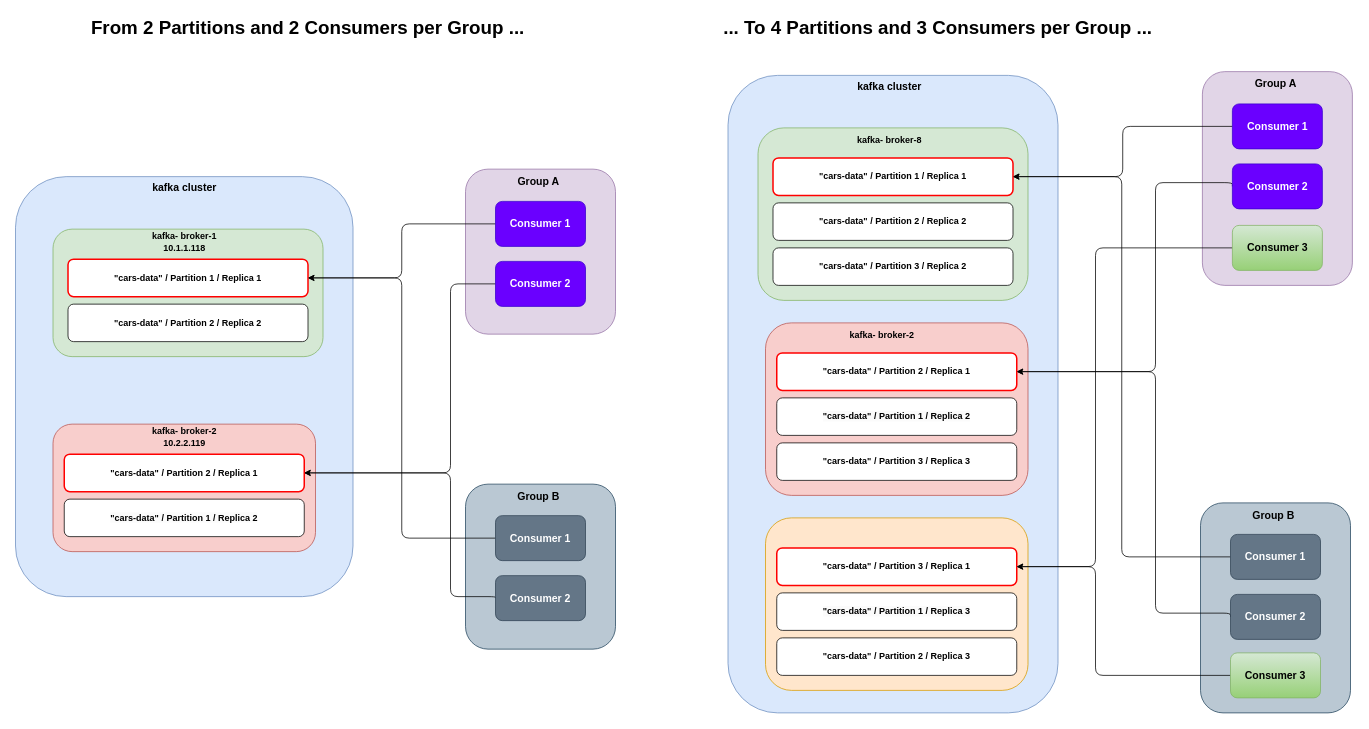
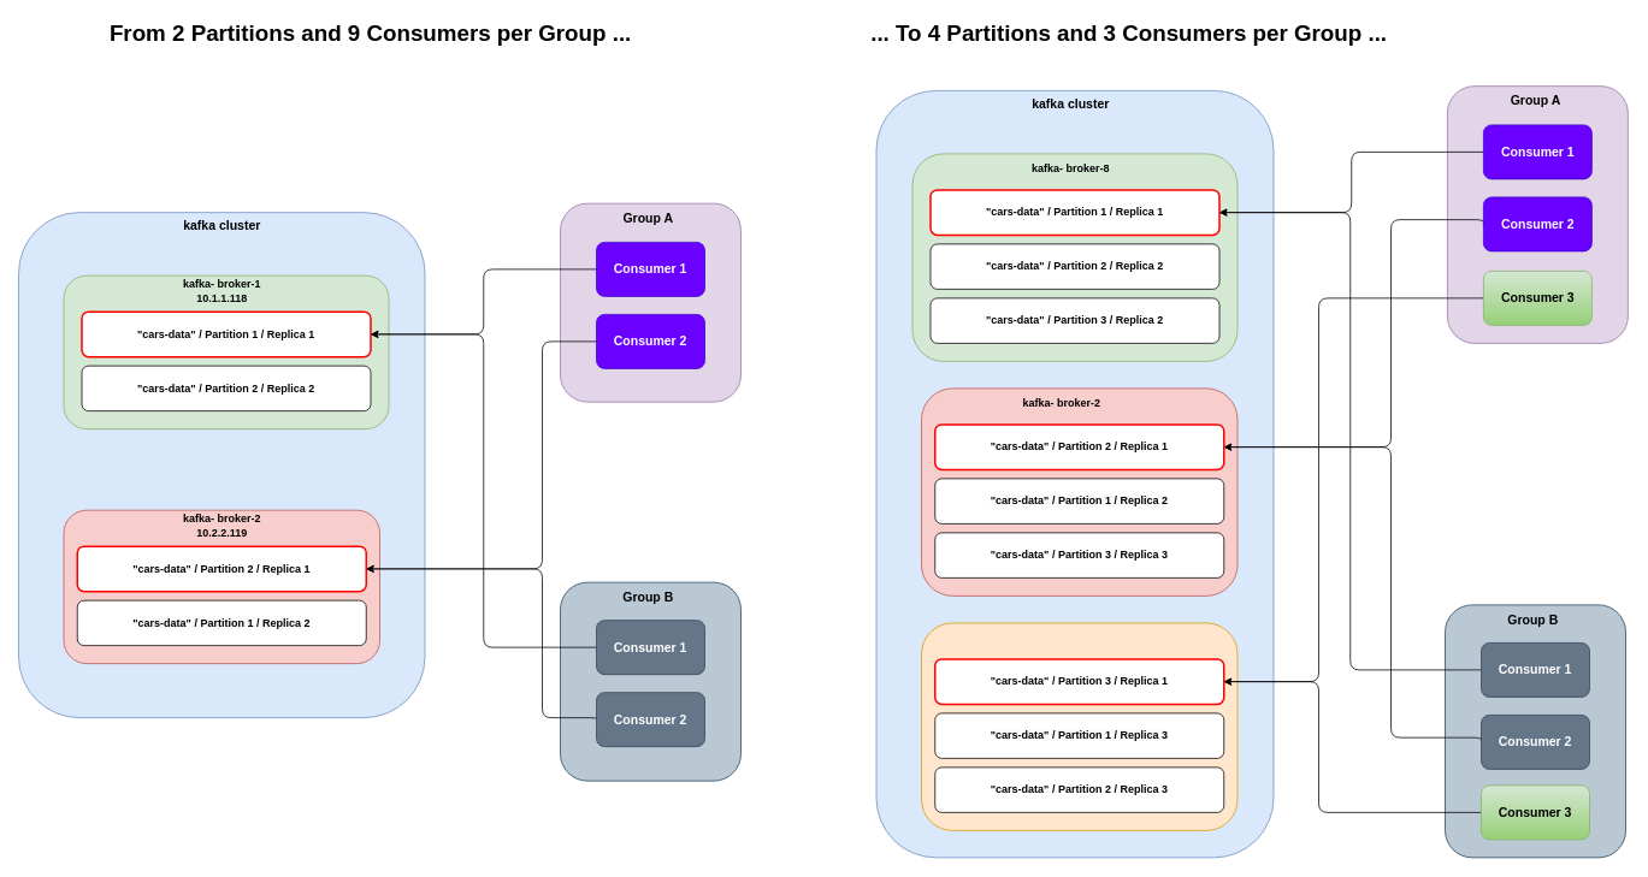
- <mxCell id="56" value="&lt;font style=&quot;font-size: 25px;&quot;&gt;&lt;b&gt;From 2 Partitions and 2 Consumers per Group ...&lt;/b&gt;&lt;/font&gt;" style="text;html=1;strokeColor=none;fillColor=none;align=center;verticalAlign=middle;whiteSpace=wrap;rounded=0;" vertex="1" parent="1"><mxGeometry x="100" y="20" width="620" height="30" as="geometry" /></mxCell>
+ <mxCell id="56" value="&lt;font style=&quot;font-size: 25px;&quot;&gt;&lt;b&gt;From 2 Partitions and 9 Consumers per Group ...&lt;/b&gt;&lt;/font&gt;" style="text;html=1;strokeColor=none;fillColor=none;align=center;verticalAlign=middle;whiteSpace=wrap;rounded=0;" vertex="1" parent="1"><mxGeometry x="100" y="20" width="620" height="30" as="geometry" /></mxCell>
